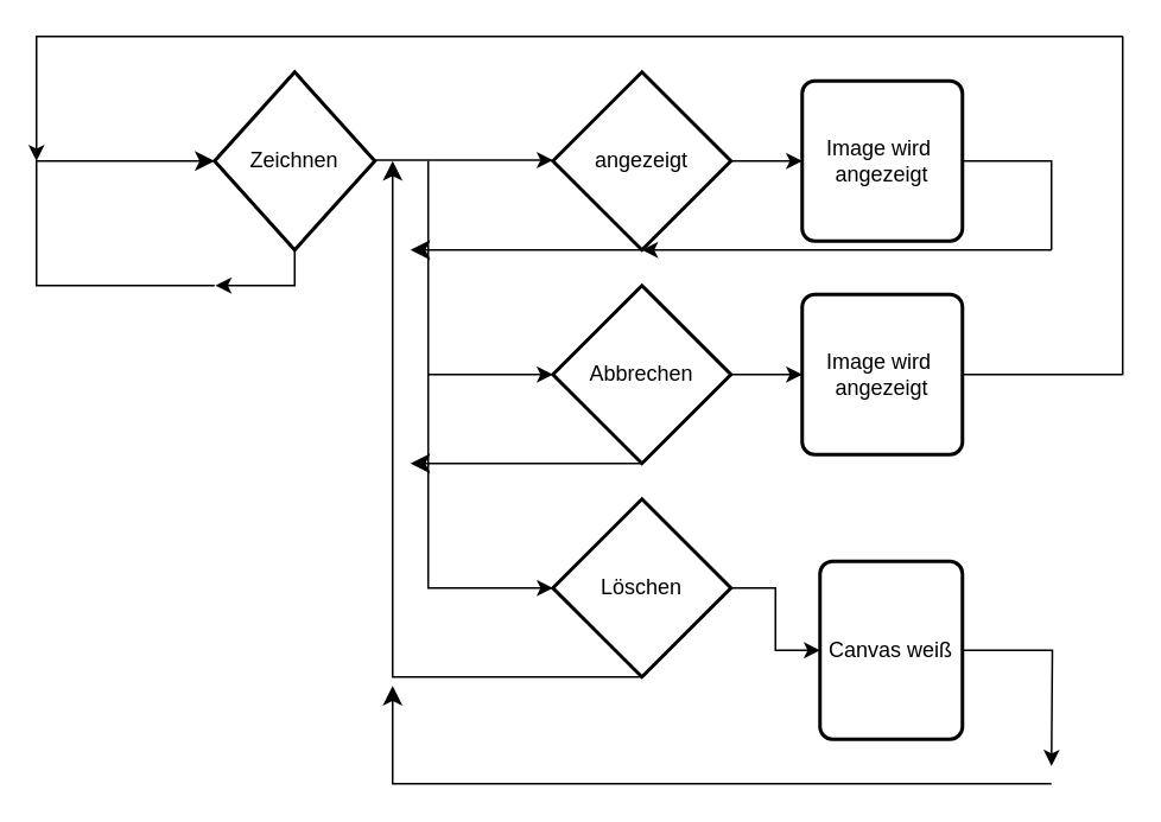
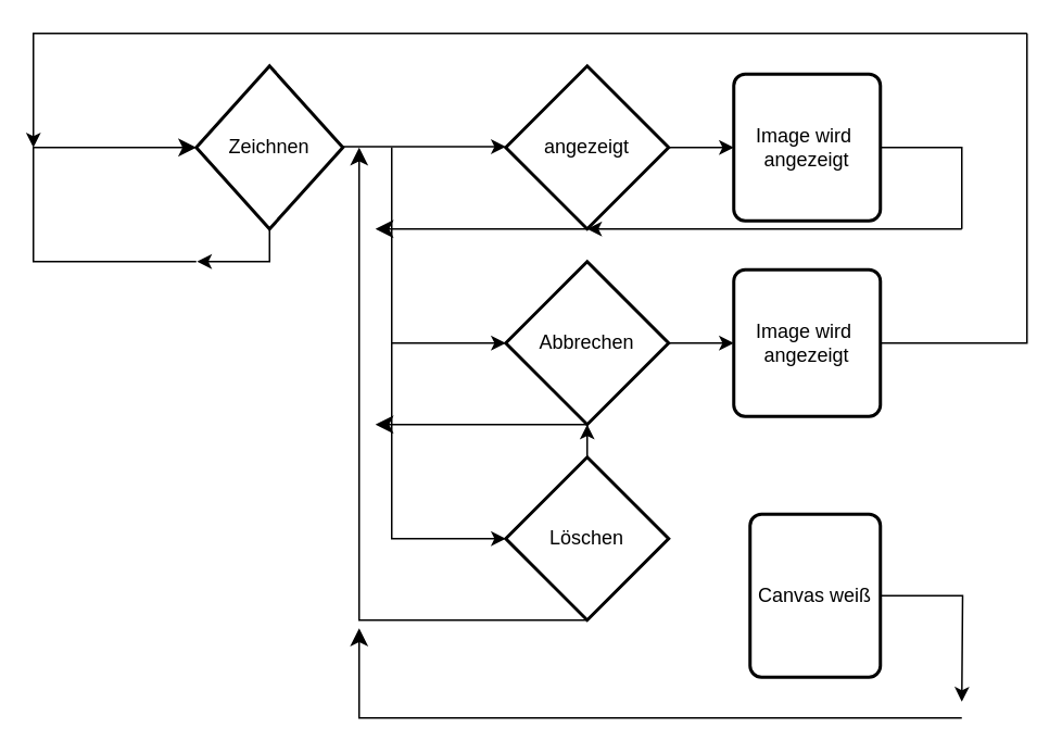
- <mxCell id="11" value="" style="edgeStyle=orthogonalEdgeStyle;rounded=0;orthogonalLoop=1;jettySize=auto;html=1;" edge="1" parent="1" source="12" target="18"><mxGeometry relative="1" as="geometry" /></mxCell>
+ <mxCell id="11" value="" style="edgeStyle=orthogonalEdgeStyle;rounded=0;orthogonalLoop=1;jettySize=auto;html=1;" edge="1" parent="1" source="12" target="9"><mxGeometry relative="1" as="geometry" /></mxCell>
